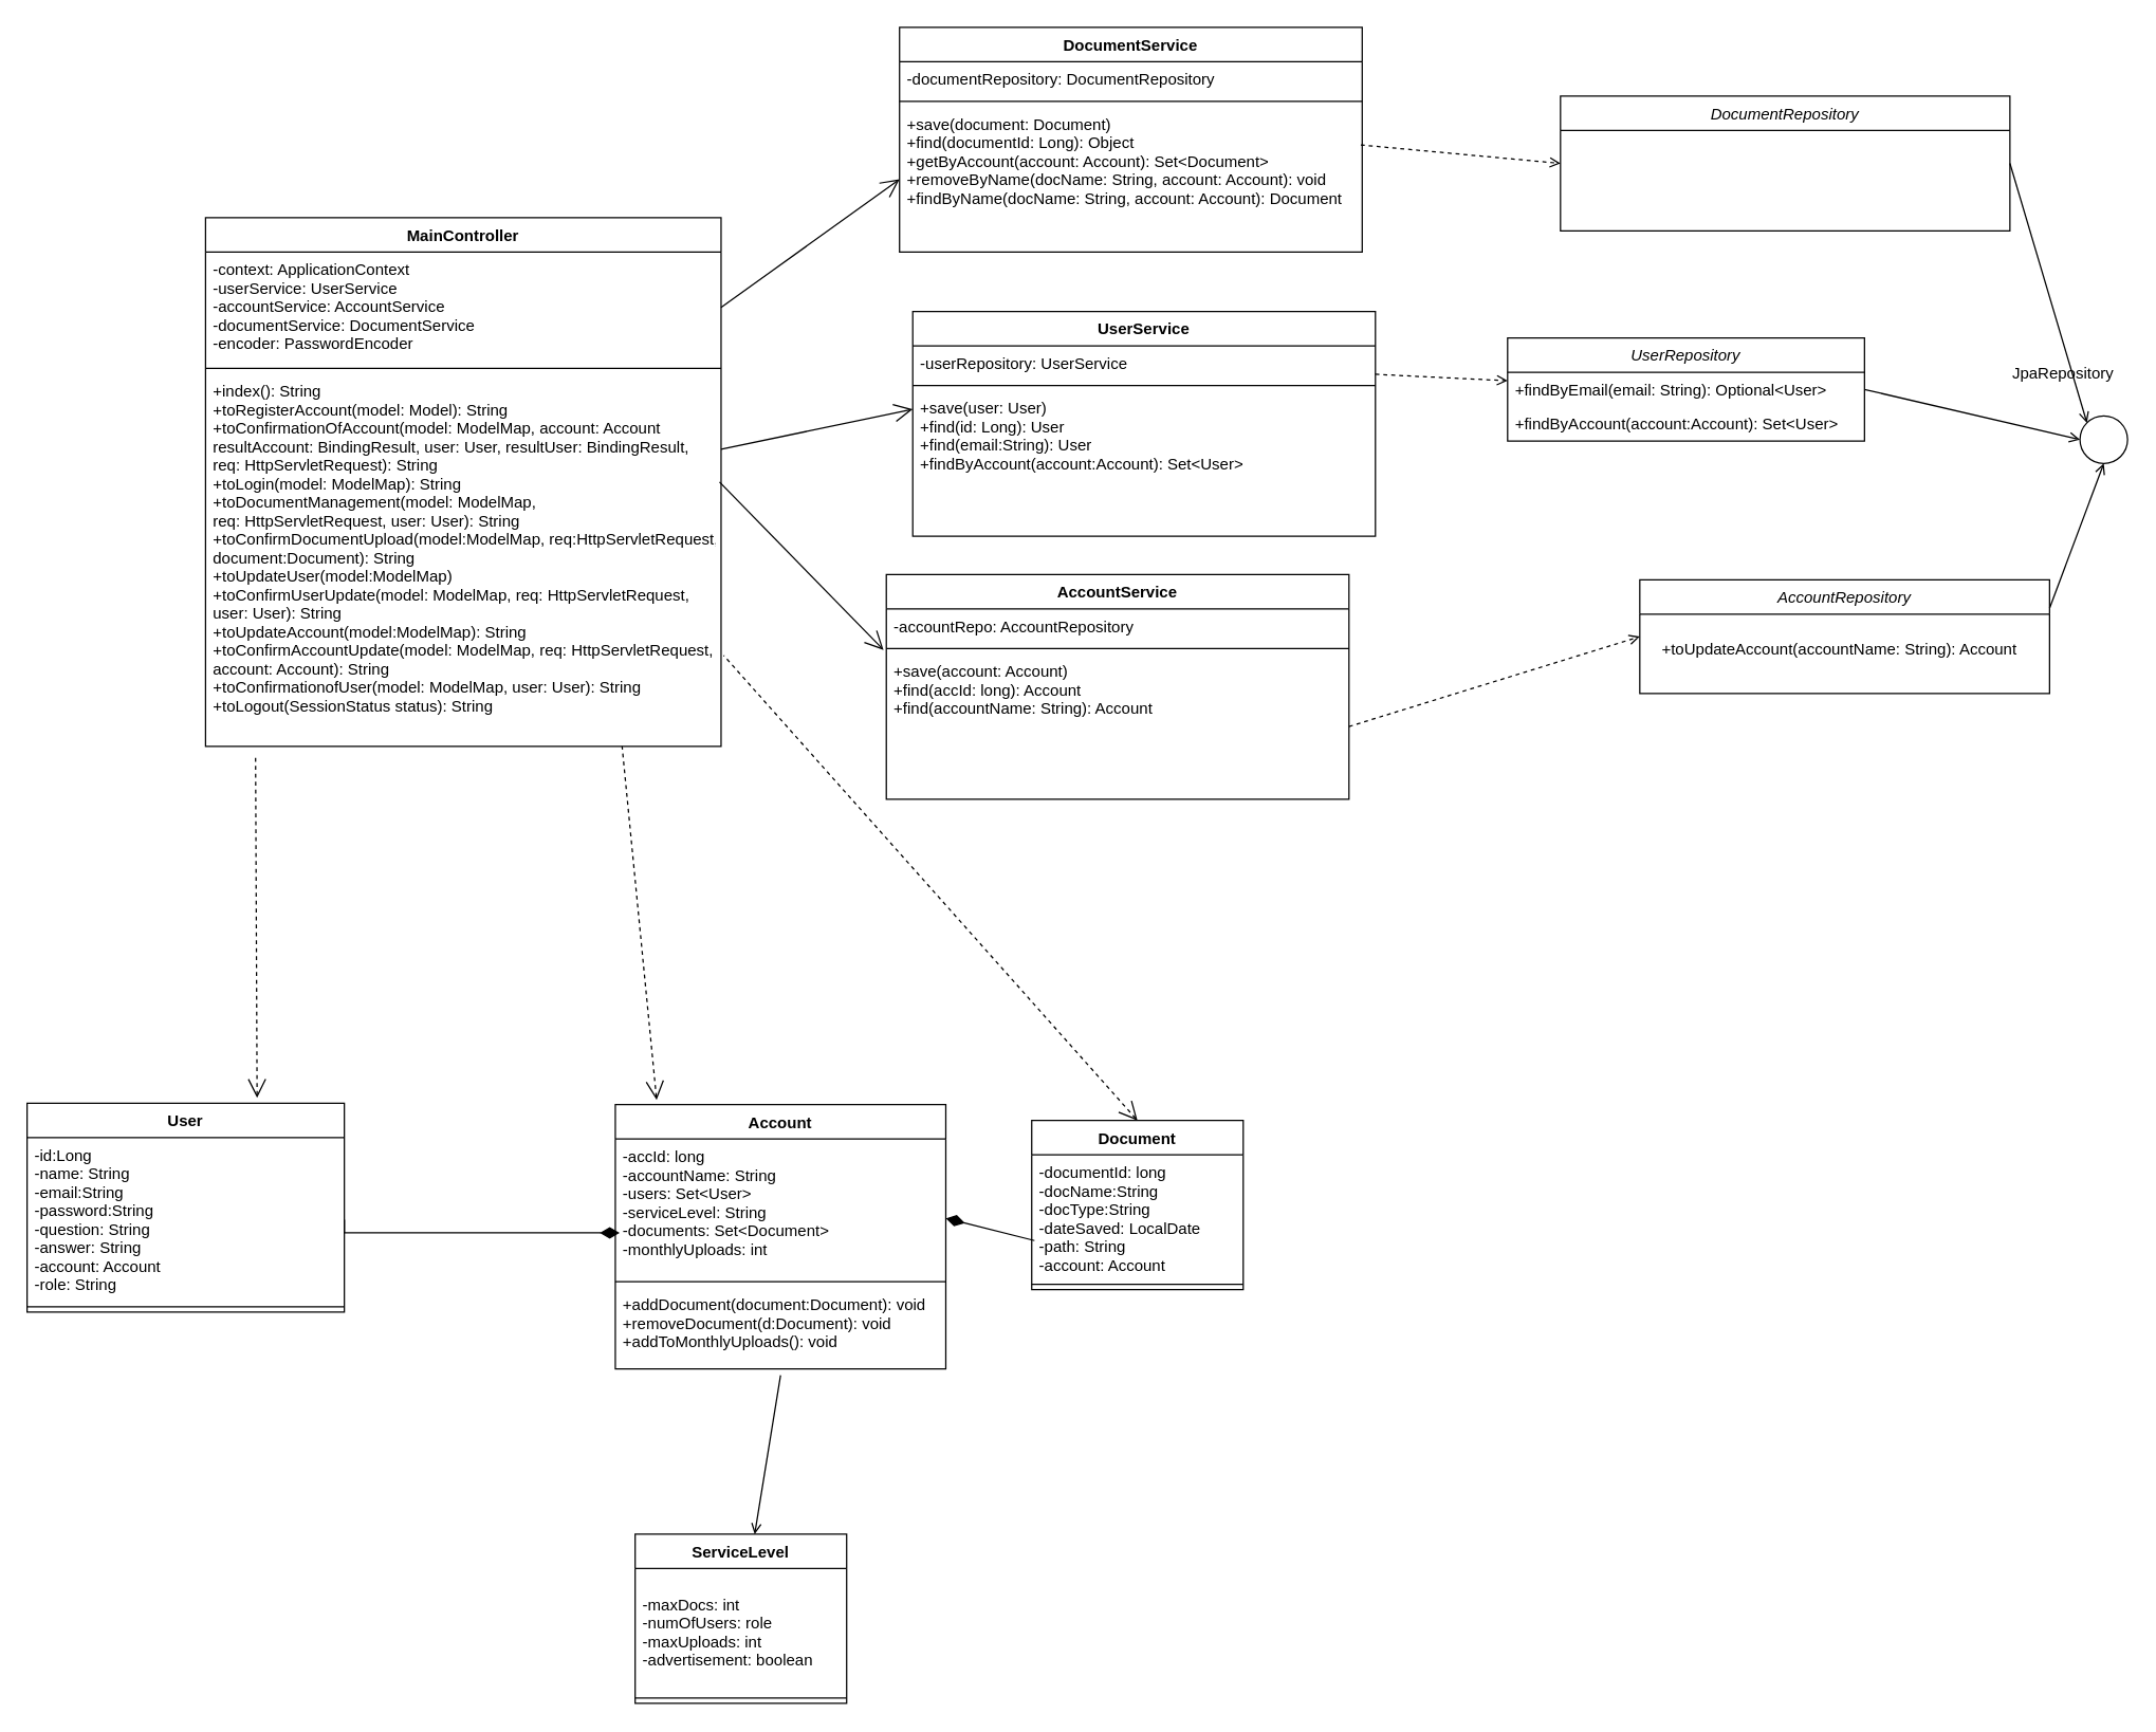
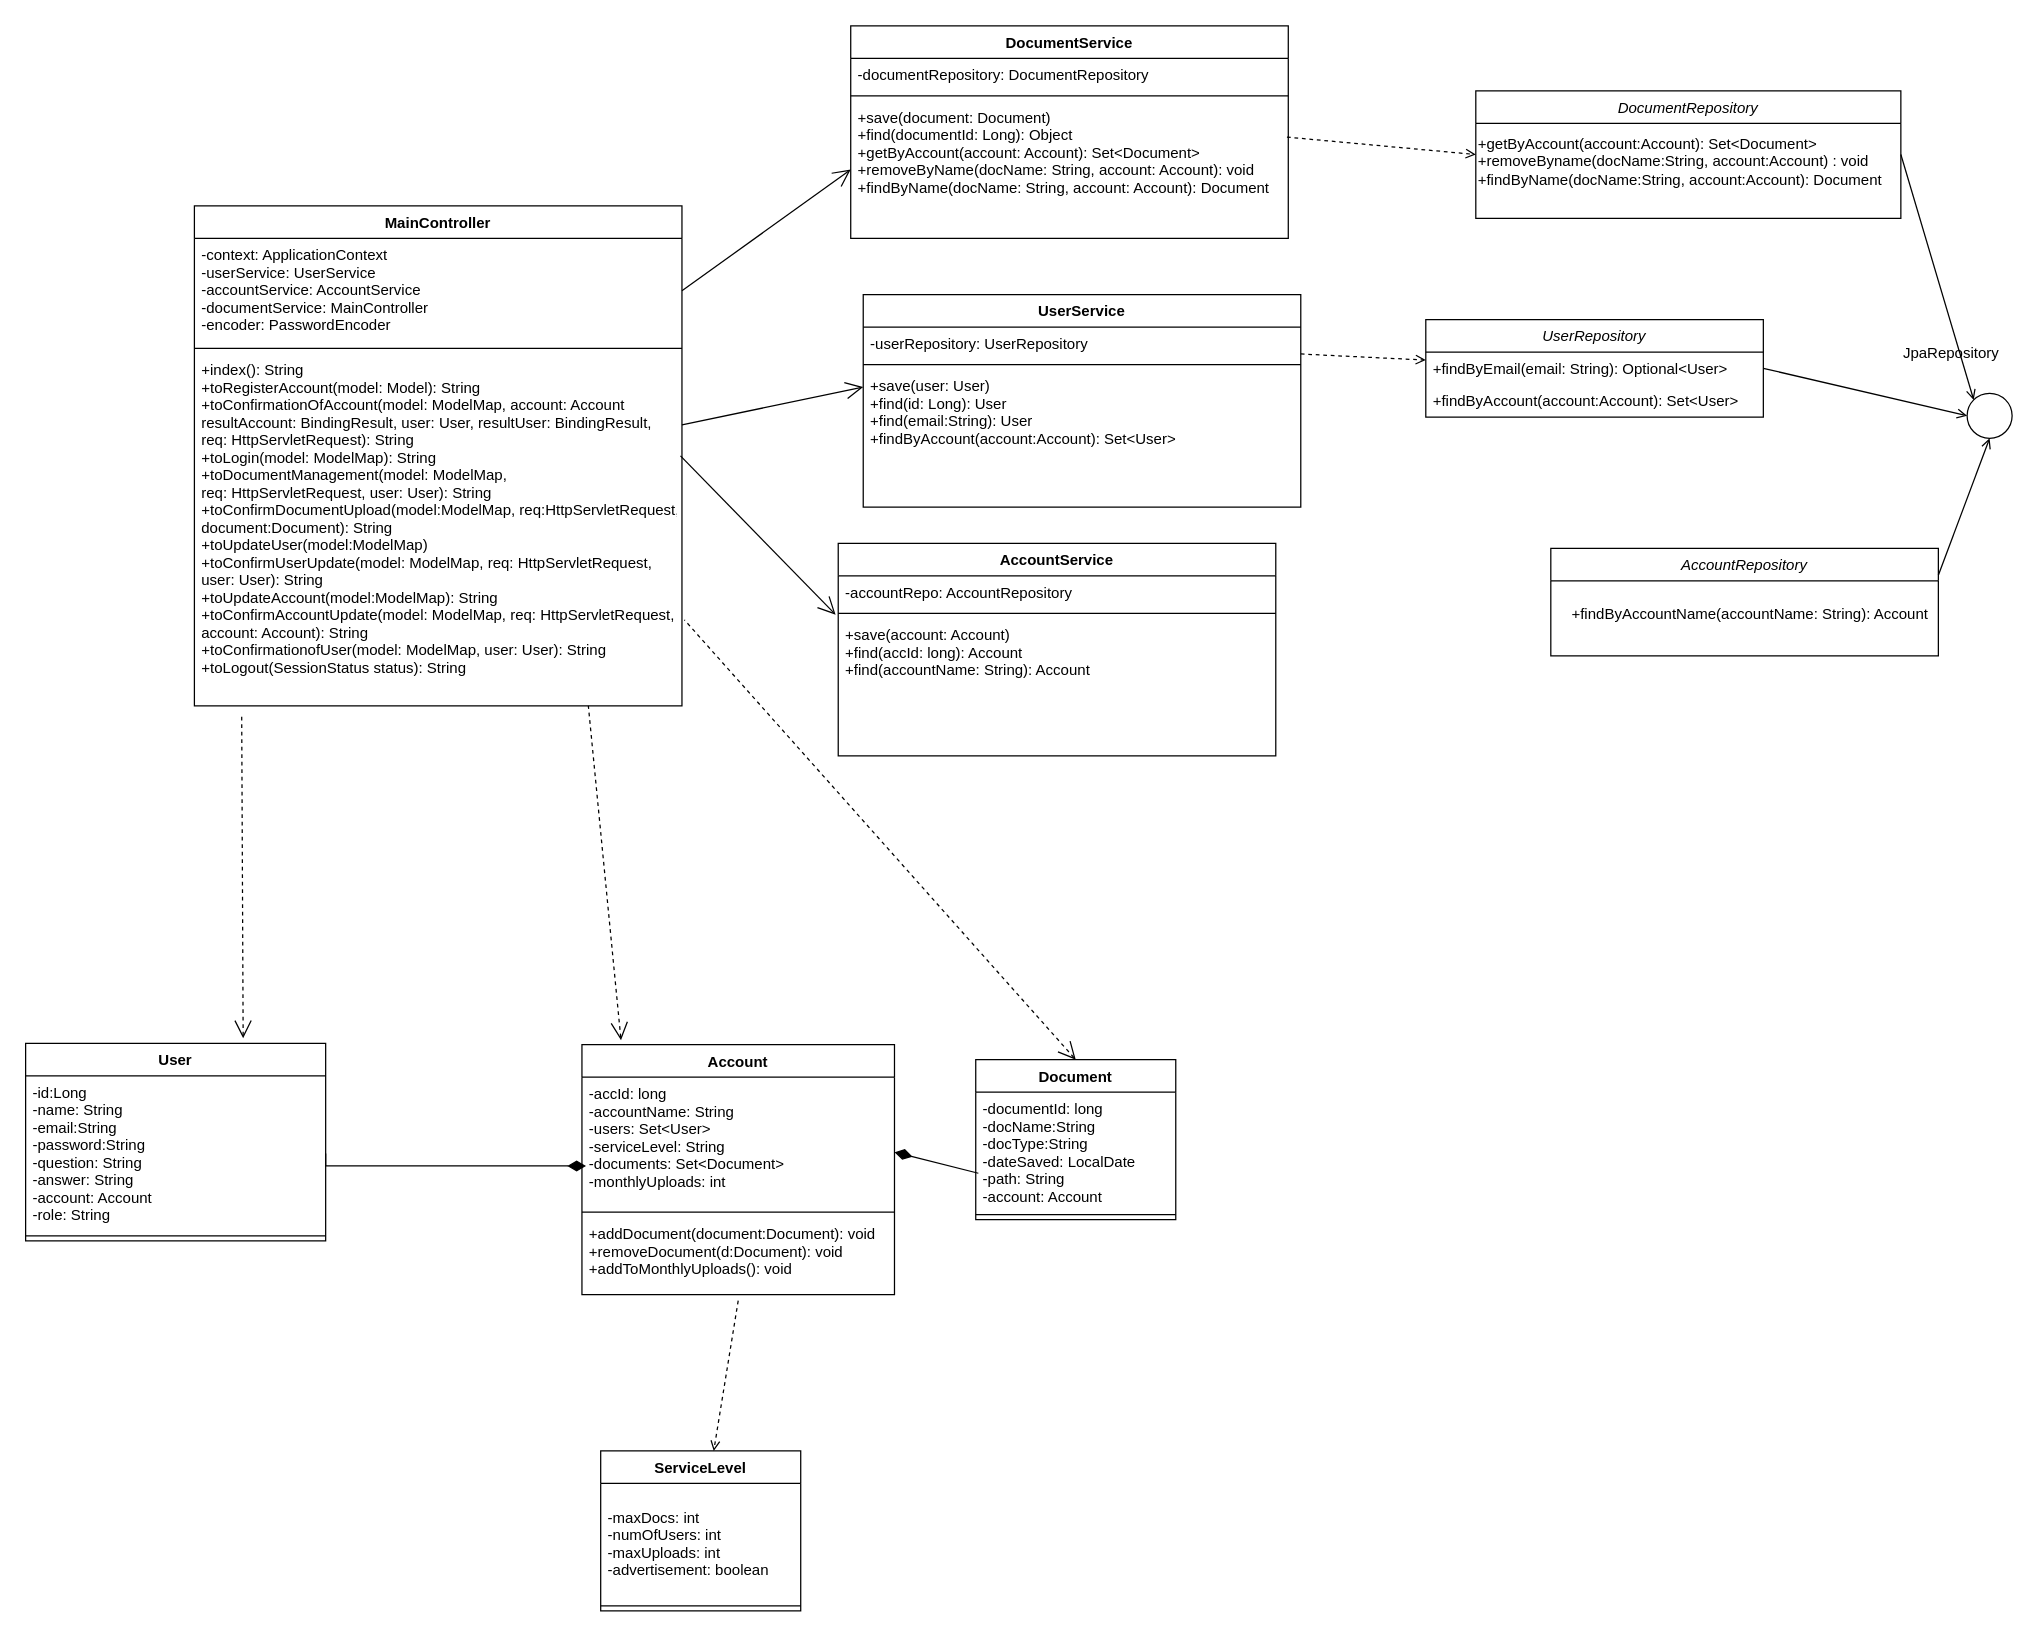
+ <mxCell id="54" value="+getByAccount(account:Account): Set&amp;lt;Document&amp;gt;&lt;br&gt;+removeByname(docName:String, account:Account) : void&lt;br&gt;+findByName(docName:String, account:Account): Document" style="text;html=1;resizable=0;points=[];autosize=1;align=left;verticalAlign=top;spacingTop=-4;" vertex="1" parent="1"><mxGeometry x="1180" y="105" width="340" height="40" as="geometry" /></mxCell>
- <mxCell id="3" value="-context: ApplicationContext&#10;-userService: UserService&#10;-accountService: AccountService&#10;-documentService: DocumentService&#10;-encoder: PasswordEncoder" style="text;strokeColor=none;fillColor=none;align=left;verticalAlign=top;spacingLeft=4;spacingRight=4;overflow=hidden;rotatable=0;points=[[0,0.5],[1,0.5]];portConstraint=eastwest;" parent="2" vertex="1"><mxGeometry y="26" width="390" height="84" as="geometry" /></mxCell>
+ <mxCell id="3" value="-context: ApplicationContext&#10;-userService: UserService&#10;-accountService: AccountService&#10;-documentService: MainController&#10;-encoder: PasswordEncoder" style="text;strokeColor=none;fillColor=none;align=left;verticalAlign=top;spacingLeft=4;spacingRight=4;overflow=hidden;rotatable=0;points=[[0,0.5],[1,0.5]];portConstraint=eastwest;" parent="2" vertex="1"><mxGeometry y="26" width="390" height="84" as="geometry" /></mxCell>
- <mxCell id="7" value="-userRepository: UserService" style="text;strokeColor=none;fillColor=none;align=left;verticalAlign=top;spacingLeft=4;spacingRight=4;overflow=hidden;rotatable=0;points=[[0,0.5],[1,0.5]];portConstraint=eastwest;" parent="6" vertex="1"><mxGeometry y="26" width="350" height="26" as="geometry" /></mxCell>
+ <mxCell id="7" value="-userRepository: UserRepository" style="text;strokeColor=none;fillColor=none;align=left;verticalAlign=top;spacingLeft=4;spacingRight=4;overflow=hidden;rotatable=0;points=[[0,0.5],[1,0.5]];portConstraint=eastwest;" parent="6" vertex="1"><mxGeometry y="26" width="350" height="26" as="geometry" /></mxCell>
- <mxCell id="53" value="+toUpdateAccount(accountName: String): Account" style="text;html=1;resizable=0;points=[];autosize=1;align=left;verticalAlign=top;spacingTop=-4;" vertex="1" parent="1"><mxGeometry x="1255" y="481" width="300" height="20" as="geometry" /></mxCell>
+ <mxCell id="53" value="+findByAccountName(accountName: String): Account" style="text;html=1;resizable=0;points=[];autosize=1;align=left;verticalAlign=top;spacingTop=-4;" vertex="1" parent="1"><mxGeometry x="1255" y="481" width="300" height="20" as="geometry" /></mxCell>
- <mxCell id="49" style="edgeStyle=none;rounded=0;orthogonalLoop=1;jettySize=auto;html=1;endArrow=open;endFill=0;dashed=1;exitX=1;exitY=0.5;exitDx=0;exitDy=0;entryX=0;entryY=0.5;entryDx=0;entryDy=0;" parent="1" source="39" target="42" edge="1"><mxGeometry relative="1" as="geometry"><mxPoint x="1060" y="302.537" as="sourcePoint" /><mxPoint x="1240" y="503" as="targetPoint" /></mxGeometry></mxCell>
- <mxCell id="31" style="rounded=0;orthogonalLoop=1;jettySize=auto;html=1;exitX=0.5;exitY=1.077;exitDx=0;exitDy=0;exitPerimeter=0;endArrow=open;endFill=0;" parent="1" source="18" target="19" edge="1"><mxGeometry relative="1" as="geometry" /></mxCell>
+ <mxCell id="31" style="rounded=0;orthogonalLoop=1;jettySize=auto;html=1;exitX=0.5;exitY=1.077;exitDx=0;exitDy=0;exitPerimeter=0;endArrow=open;endFill=0;dashed=1;" parent="1" source="18" target="19" edge="1"><mxGeometry relative="1" as="geometry" /></mxCell>
- <mxCell id="20" value="&#10;-maxDocs: int&#10;-numOfUsers: role&#10;-maxUploads: int&#10;-advertisement: boolean" style="text;strokeColor=none;fillColor=none;align=left;verticalAlign=top;spacingLeft=4;spacingRight=4;overflow=hidden;rotatable=0;points=[[0,0.5],[1,0.5]];portConstraint=eastwest;" parent="19" vertex="1"><mxGeometry y="26" width="160" height="94" as="geometry" /></mxCell>
+ <mxCell id="20" value="&#10;-maxDocs: int&#10;-numOfUsers: int&#10;-maxUploads: int&#10;-advertisement: boolean" style="text;strokeColor=none;fillColor=none;align=left;verticalAlign=top;spacingLeft=4;spacingRight=4;overflow=hidden;rotatable=0;points=[[0,0.5],[1,0.5]];portConstraint=eastwest;" parent="19" vertex="1"><mxGeometry y="26" width="160" height="94" as="geometry" /></mxCell>
